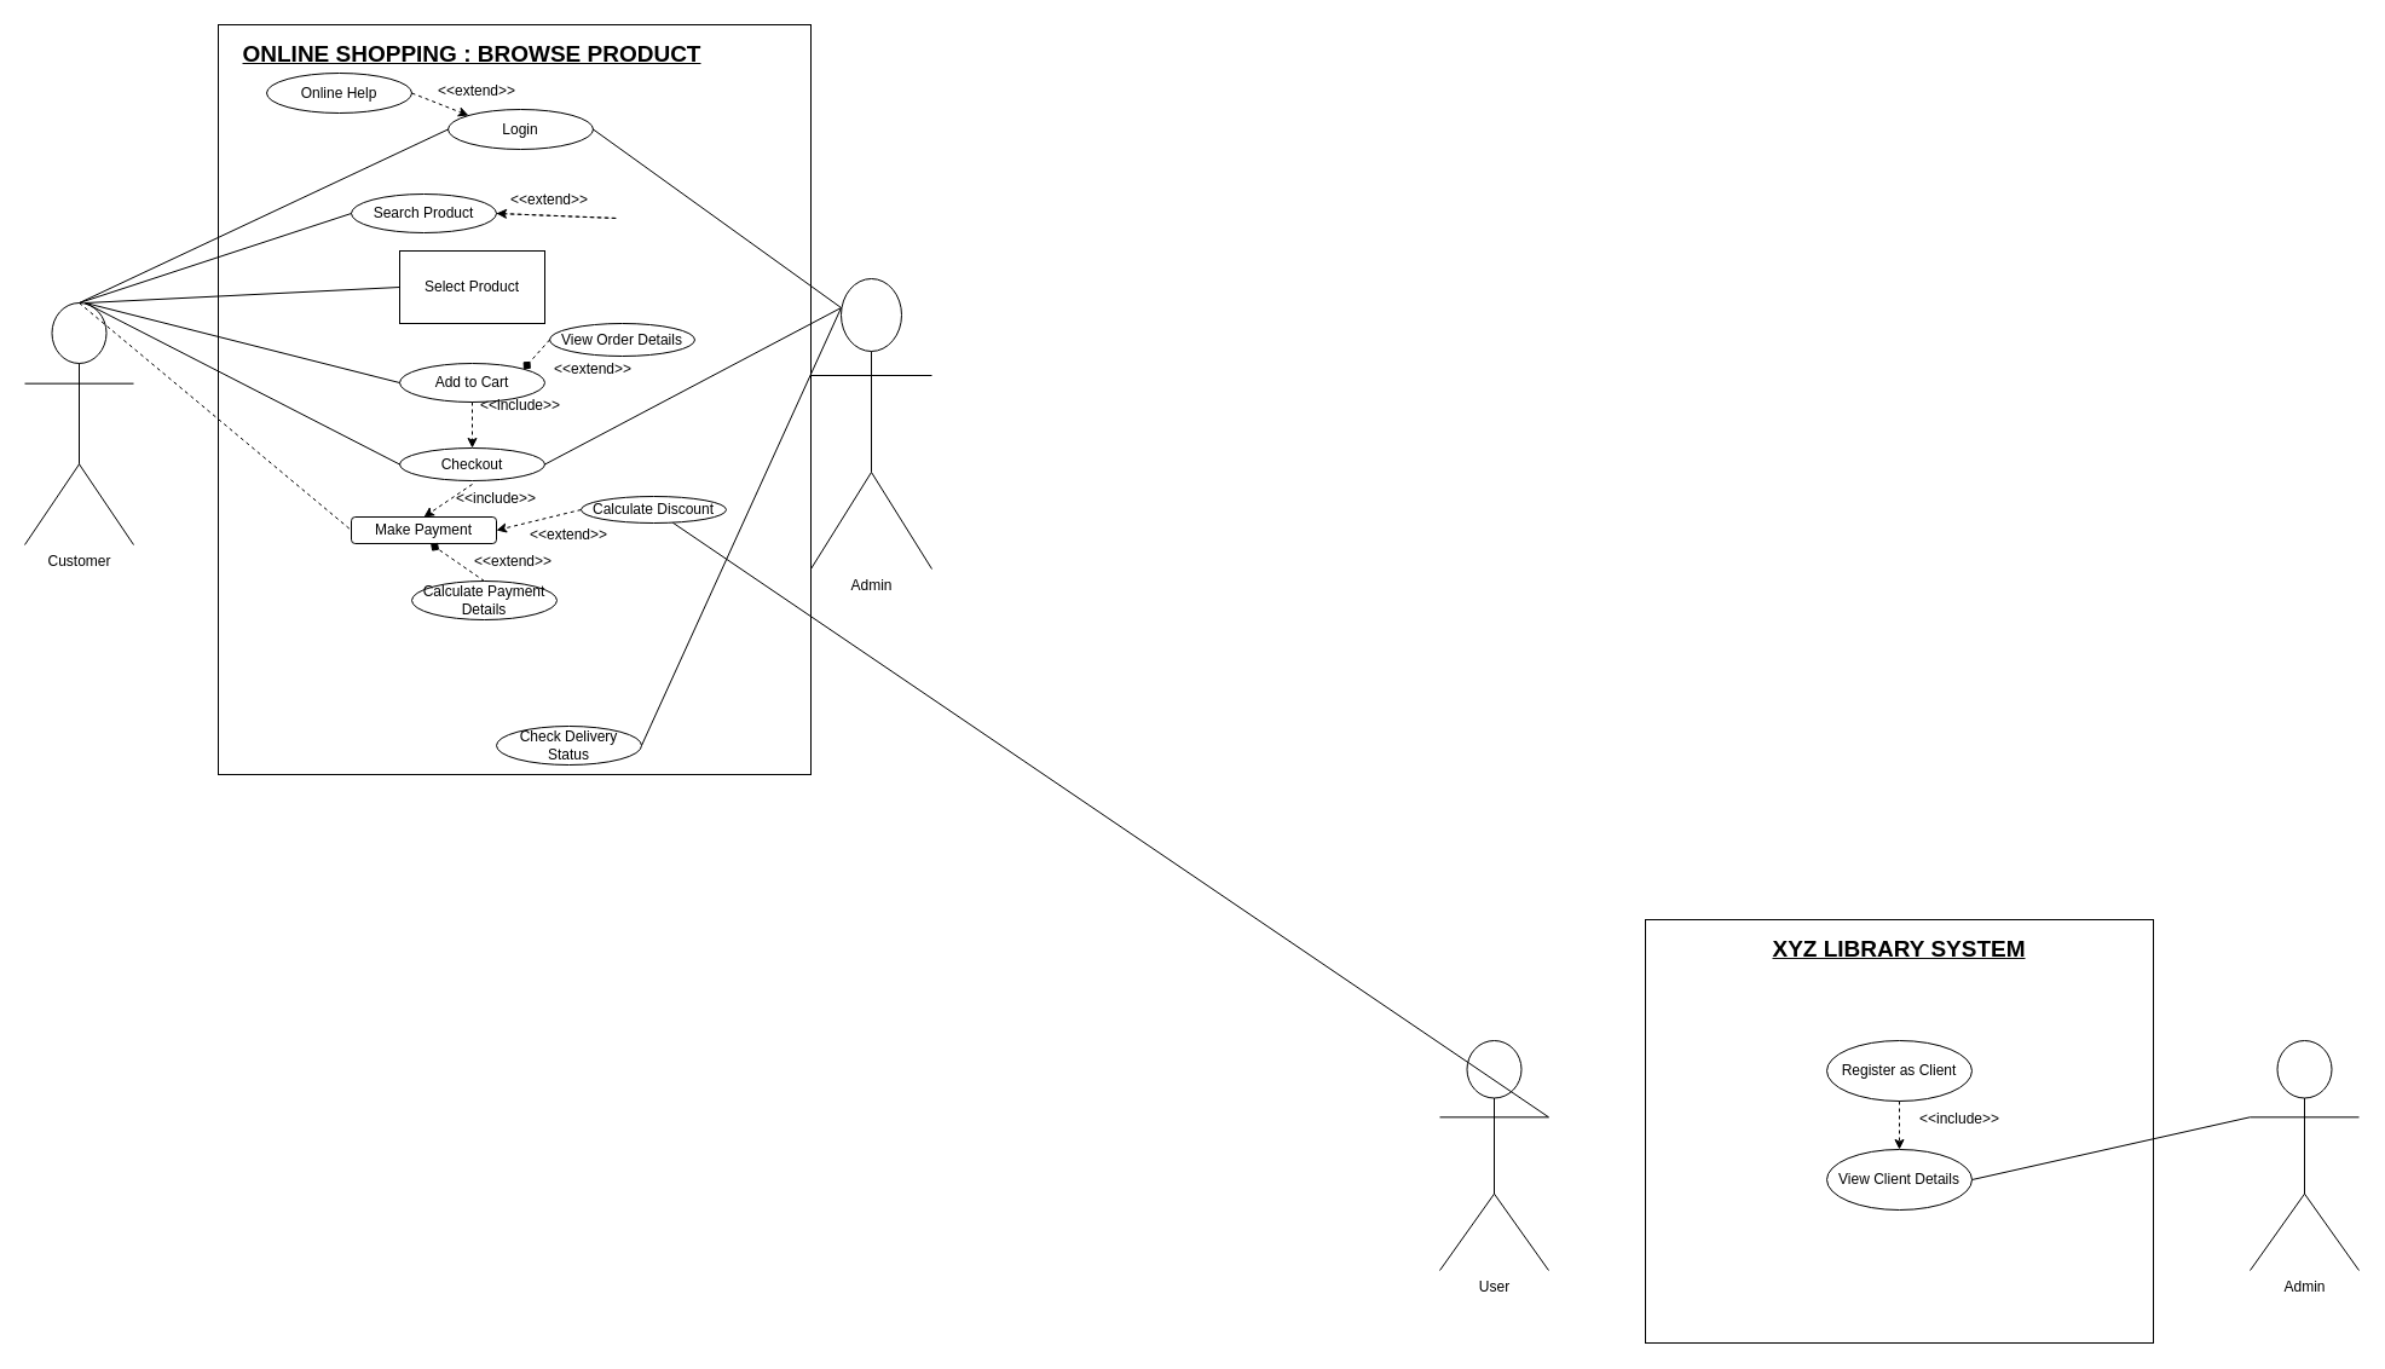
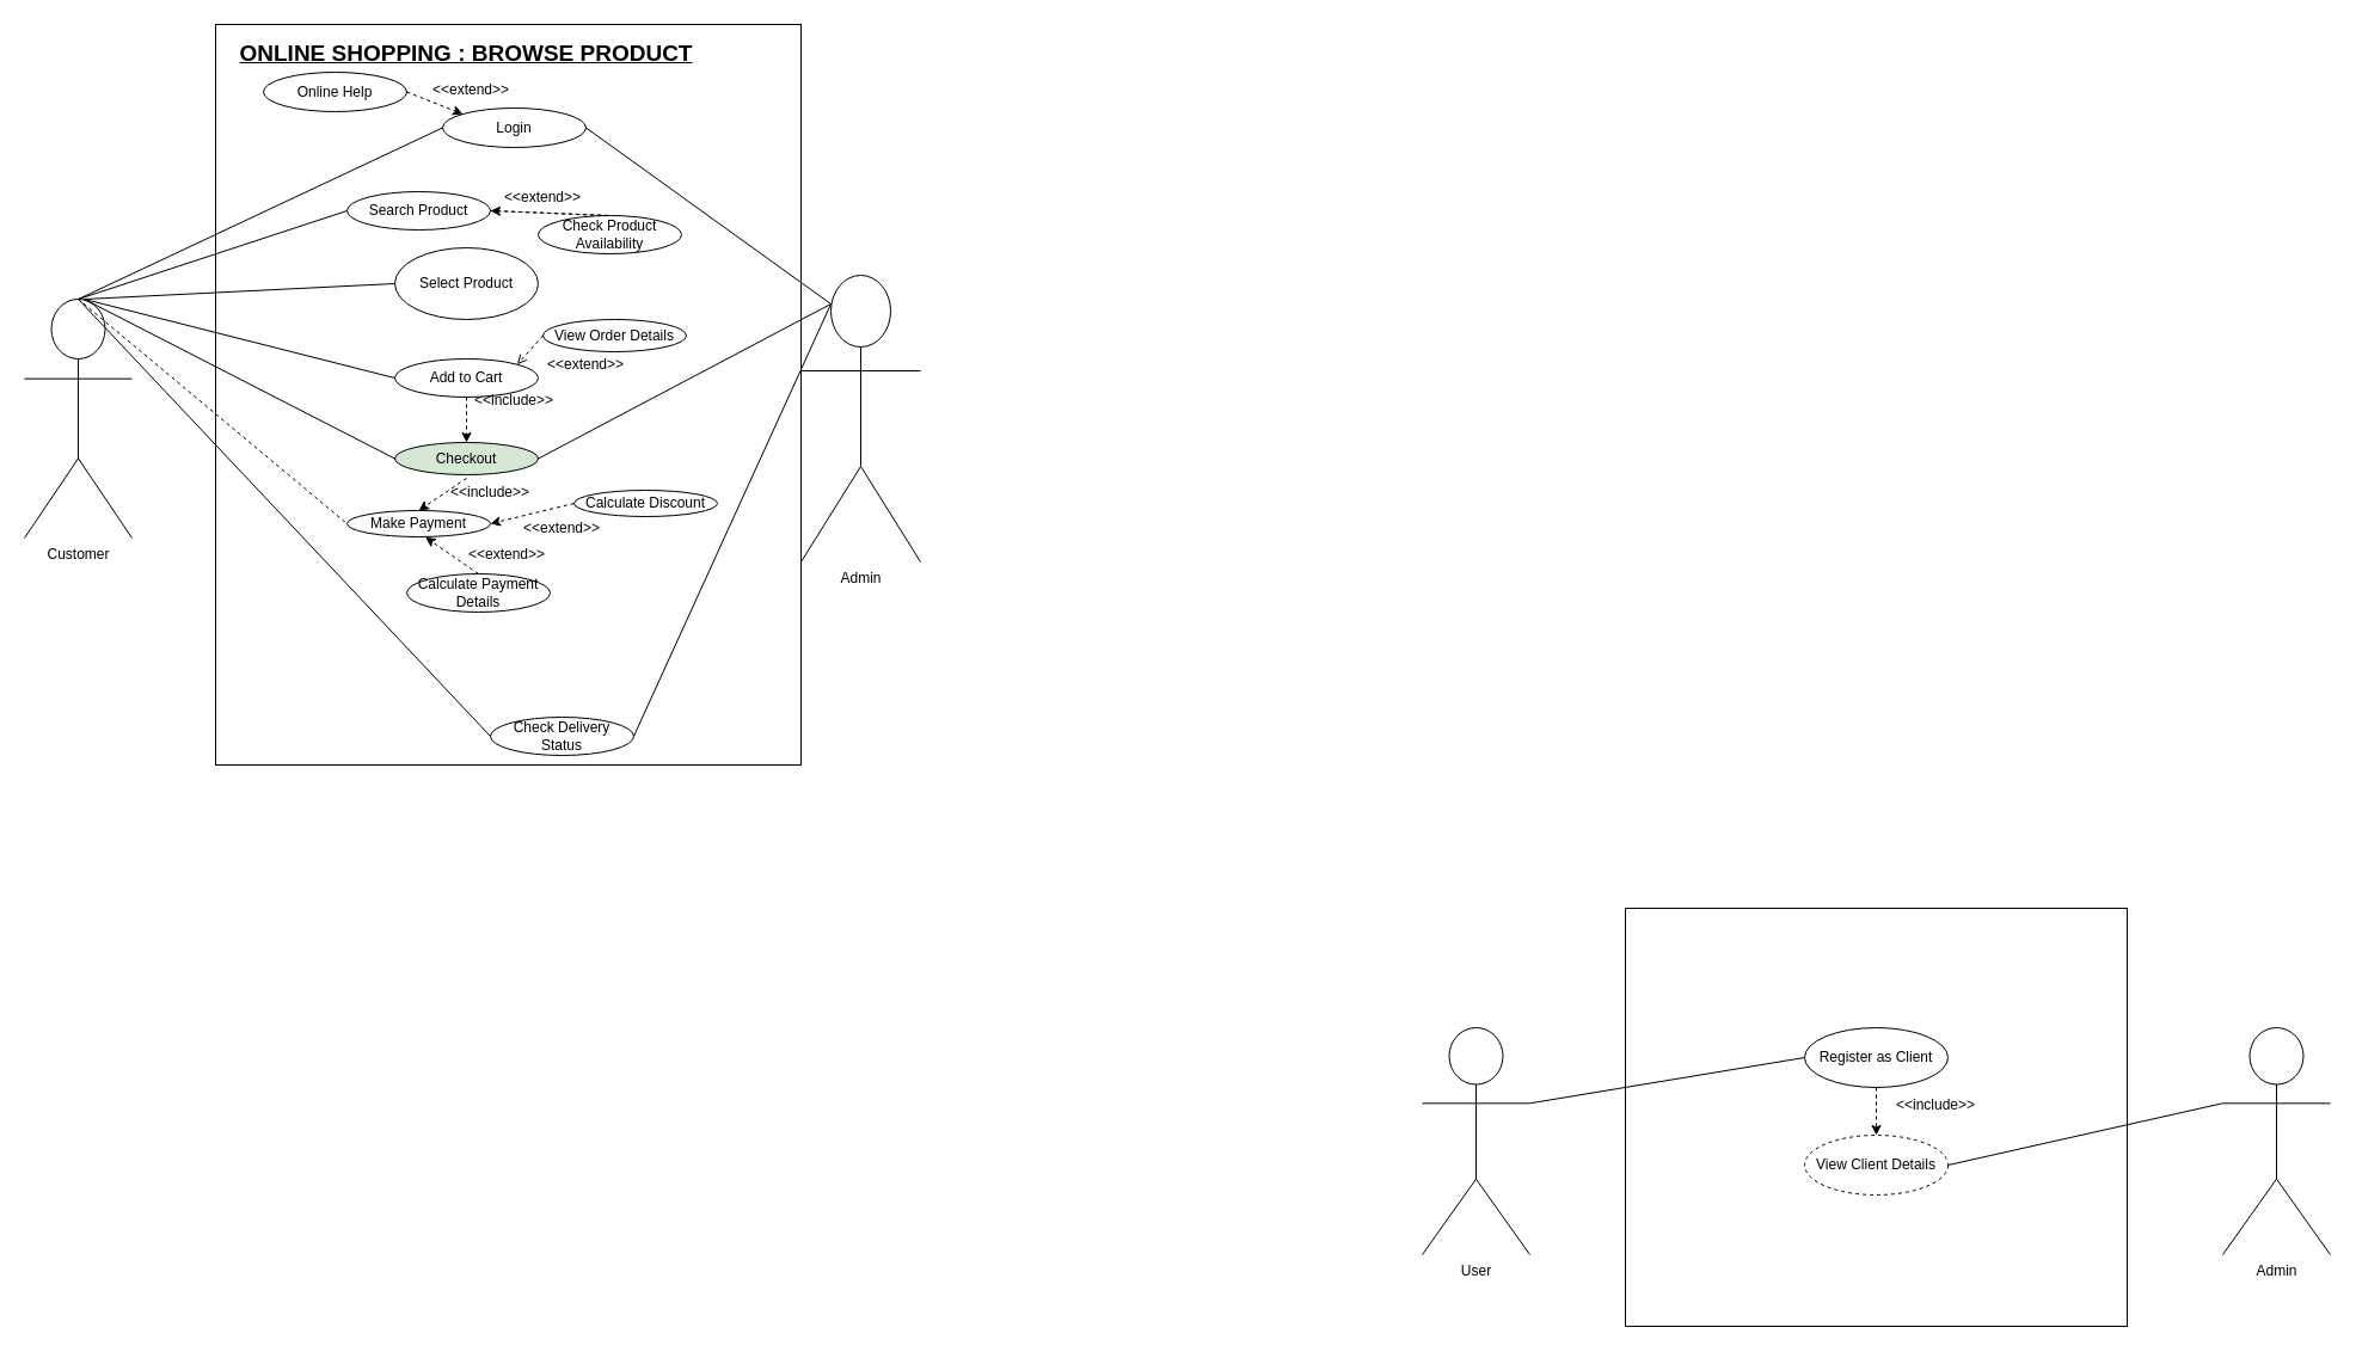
+ <mxCell id="43" value="Check Product Availability" style="ellipse;whiteSpace=wrap;html=1;" vertex="1" parent="1"><mxGeometry x="450" y="180" width="120" height="32" as="geometry" /></mxCell>
- <mxCell id="6" value="Select Product" style="whiteSpace=wrap;html=1;rounded=0;" vertex="1" parent="1"><mxGeometry x="330" y="207" width="120" height="60" as="geometry" /></mxCell>
+ <mxCell id="6" value="Select Product" style="ellipse;whiteSpace=wrap;html=1;" vertex="1" parent="1"><mxGeometry x="330" y="207" width="120" height="60" as="geometry" /></mxCell>
- <mxCell id="47" value="" style="endArrow=diamond;dashed=1;html=1;rounded=0;exitX=0;exitY=0.5;exitDx=0;exitDy=0;entryX=1;entryY=0;entryDx=0;entryDy=0;" edge="1" parent="1" source="46" target="7"><mxGeometry width="50" height="50" relative="1" as="geometry"><mxPoint x="400" y="342" as="sourcePoint" /><mxPoint x="400" y="380" as="targetPoint" /></mxGeometry></mxCell>
+ <mxCell id="47" value="" style="endArrow=open;dashed=1;html=1;rounded=0;exitX=0;exitY=0.5;exitDx=0;exitDy=0;entryX=1;entryY=0;entryDx=0;entryDy=0;" edge="1" parent="1" source="46" target="7"><mxGeometry width="50" height="50" relative="1" as="geometry"><mxPoint x="400" y="342" as="sourcePoint" /><mxPoint x="400" y="380" as="targetPoint" /></mxGeometry></mxCell>
- <mxCell id="8" value="Checkout" style="ellipse;whiteSpace=wrap;html=1;" vertex="1" parent="1"><mxGeometry x="330" y="370" width="120" height="27" as="geometry" /></mxCell>
+ <mxCell id="8" value="Checkout" style="ellipse;whiteSpace=wrap;html=1;fillColor=#d5e8d4;" vertex="1" parent="1"><mxGeometry x="330" y="370" width="120" height="27" as="geometry" /></mxCell>
+ <mxCell id="19" value="" style="endArrow=none;html=1;rounded=0;entryX=0;entryY=0.5;entryDx=0;entryDy=0;exitX=0.5;exitY=0;exitDx=0;exitDy=0;exitPerimeter=0;" edge="1" parent="1" source="11" target="10"><mxGeometry width="50" height="50" relative="1" as="geometry"><mxPoint x="90" y="270" as="sourcePoint" /><mxPoint x="340" y="442" as="targetPoint" /></mxGeometry></mxCell>
- <mxCell id="9" value="Make Payment" style="whiteSpace=wrap;html=1;rounded=1;" vertex="1" parent="1"><mxGeometry x="290" y="427" width="120" height="22" as="geometry" /></mxCell>
+ <mxCell id="9" value="Make Payment" style="ellipse;whiteSpace=wrap;html=1;" vertex="1" parent="1"><mxGeometry x="290" y="427" width="120" height="22" as="geometry" /></mxCell>
- <mxCell id="38" value="" style="endArrow=diamond;dashed=1;html=1;rounded=0;entryX=0.547;entryY=1.015;entryDx=0;entryDy=0;exitX=0.5;exitY=0;exitDx=0;exitDy=0;entryPerimeter=0;" edge="1" parent="1" source="37" target="9"><mxGeometry width="50" height="50" relative="1" as="geometry"><mxPoint x="400" y="410" as="sourcePoint" /><mxPoint x="360" y="437" as="targetPoint" /></mxGeometry></mxCell>
+ <mxCell id="38" value="" style="endArrow=classic;dashed=1;html=1;rounded=0;entryX=0.547;entryY=1.015;entryDx=0;entryDy=0;exitX=0.5;exitY=0;exitDx=0;exitDy=0;entryPerimeter=0;" edge="1" parent="1" source="37" target="9"><mxGeometry width="50" height="50" relative="1" as="geometry"><mxPoint x="400" y="410" as="sourcePoint" /><mxPoint x="360" y="437" as="targetPoint" /></mxGeometry></mxCell>
- <mxCell id="33" value="" style="endArrow=none;html=1;rounded=0;exitX=1;exitY=0.333;exitDx=0;exitDy=0;exitPerimeter=0;" edge="1" parent="1" source="31" target="49"><mxGeometry width="50" height="50" relative="1" as="geometry"><mxPoint x="1280" y="890" as="sourcePoint" /><mxPoint x="1330" y="840" as="targetPoint" /></mxGeometry></mxCell>
+ <mxCell id="33" value="" style="endArrow=none;html=1;rounded=0;exitX=1;exitY=0.333;exitDx=0;exitDy=0;exitPerimeter=0;entryX=0;entryY=0.5;entryDx=0;entryDy=0;" edge="1" parent="1" source="31" target="29"><mxGeometry width="50" height="50" relative="1" as="geometry"><mxPoint x="1280" y="890" as="sourcePoint" /><mxPoint x="1330" y="840" as="targetPoint" /></mxGeometry></mxCell>
- <mxCell id="28" value="XYZ LIBRARY SYSTEM" style="text;html=1;strokeColor=none;fillColor=none;align=center;verticalAlign=middle;whiteSpace=wrap;rounded=0;fontStyle=5;fontSize=19;" vertex="1" parent="1"><mxGeometry x="1405" y="770" width="330" height="30" as="geometry" /></mxCell>
- <mxCell id="30" value="View Client Details" style="ellipse;whiteSpace=wrap;html=1;" vertex="1" parent="1"><mxGeometry x="1510" y="950" width="120" height="50" as="geometry" /></mxCell>
+ <mxCell id="30" value="View Client Details" style="ellipse;whiteSpace=wrap;html=1;dashed=1;" vertex="1" parent="1"><mxGeometry x="1510" y="950" width="120" height="50" as="geometry" /></mxCell>
